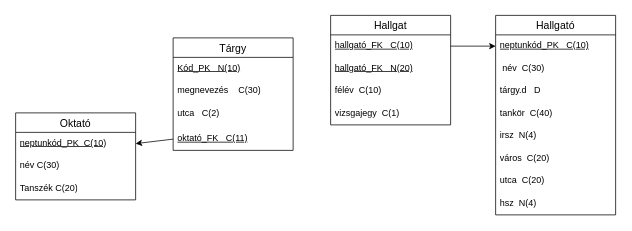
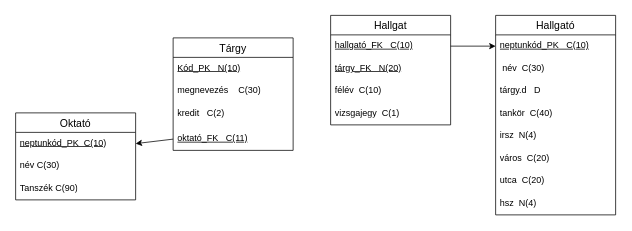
- <mxCell id="13" value="&lt;u&gt;hallgató_FK&amp;nbsp; &amp;nbsp;N(20)&lt;/u&gt;" style="text;strokeColor=none;fillColor=none;spacingLeft=4;spacingRight=4;overflow=hidden;rotatable=0;points=[[0,0.5],[1,0.5]];portConstraint=eastwest;fontSize=12;whiteSpace=wrap;html=1;" vertex="1" parent="11"><mxGeometry y="56" width="160" height="30" as="geometry" /></mxCell>
+ <mxCell id="13" value="&lt;u&gt;tárgy_FK&amp;nbsp; &amp;nbsp;N(20)&lt;/u&gt;" style="text;strokeColor=none;fillColor=none;spacingLeft=4;spacingRight=4;overflow=hidden;rotatable=0;points=[[0,0.5],[1,0.5]];portConstraint=eastwest;fontSize=12;whiteSpace=wrap;html=1;" vertex="1" parent="11"><mxGeometry y="56" width="160" height="30" as="geometry" /></mxCell>
- <mxCell id="9" value="utca&amp;nbsp; &amp;nbsp;C(2)" style="text;strokeColor=none;fillColor=none;spacingLeft=4;spacingRight=4;overflow=hidden;rotatable=0;points=[[0,0.5],[1,0.5]];portConstraint=eastwest;fontSize=12;whiteSpace=wrap;html=1;" vertex="1" parent="6"><mxGeometry y="86" width="160" height="34" as="geometry" /></mxCell>
+ <mxCell id="9" value="kredit&amp;nbsp; &amp;nbsp;C(2)" style="text;strokeColor=none;fillColor=none;spacingLeft=4;spacingRight=4;overflow=hidden;rotatable=0;points=[[0,0.5],[1,0.5]];portConstraint=eastwest;fontSize=12;whiteSpace=wrap;html=1;" vertex="1" parent="6"><mxGeometry y="86" width="160" height="34" as="geometry" /></mxCell>
- <mxCell id="5" value="Tanszék C(20)" style="text;strokeColor=none;fillColor=none;spacingLeft=4;spacingRight=4;overflow=hidden;rotatable=0;points=[[0,0.5],[1,0.5]];portConstraint=eastwest;fontSize=12;whiteSpace=wrap;html=1;" vertex="1" parent="2"><mxGeometry y="86" width="160" height="30" as="geometry" /></mxCell>
+ <mxCell id="5" value="Tanszék C(90)" style="text;strokeColor=none;fillColor=none;spacingLeft=4;spacingRight=4;overflow=hidden;rotatable=0;points=[[0,0.5],[1,0.5]];portConstraint=eastwest;fontSize=12;whiteSpace=wrap;html=1;" vertex="1" parent="2"><mxGeometry y="86" width="160" height="30" as="geometry" /></mxCell>
